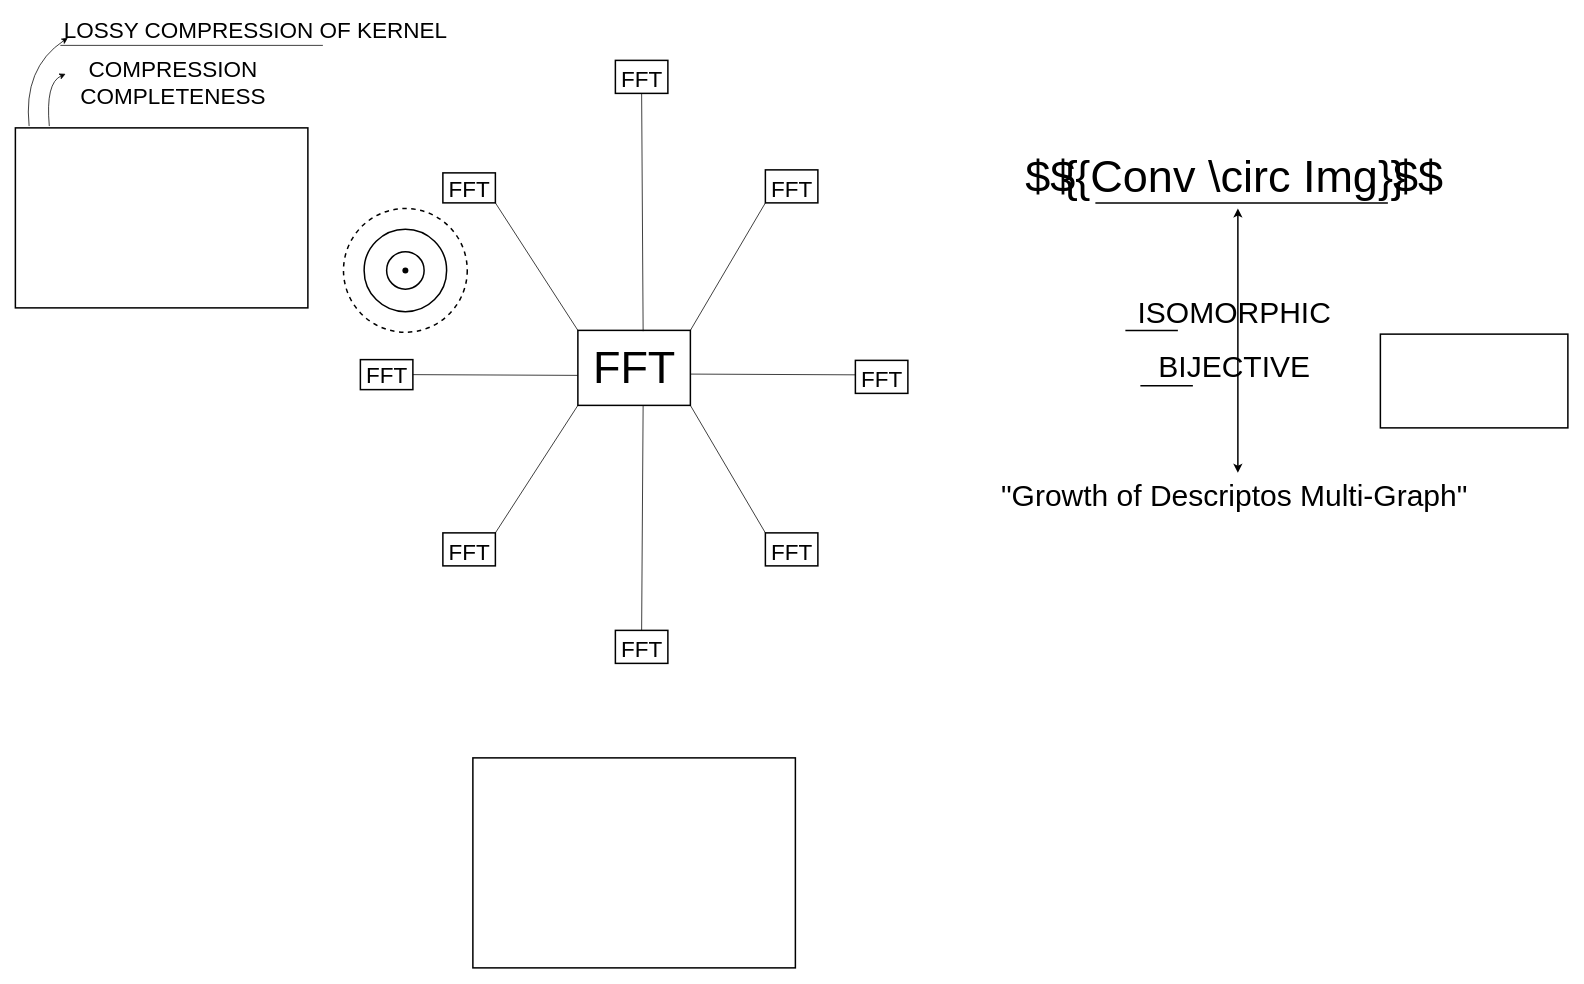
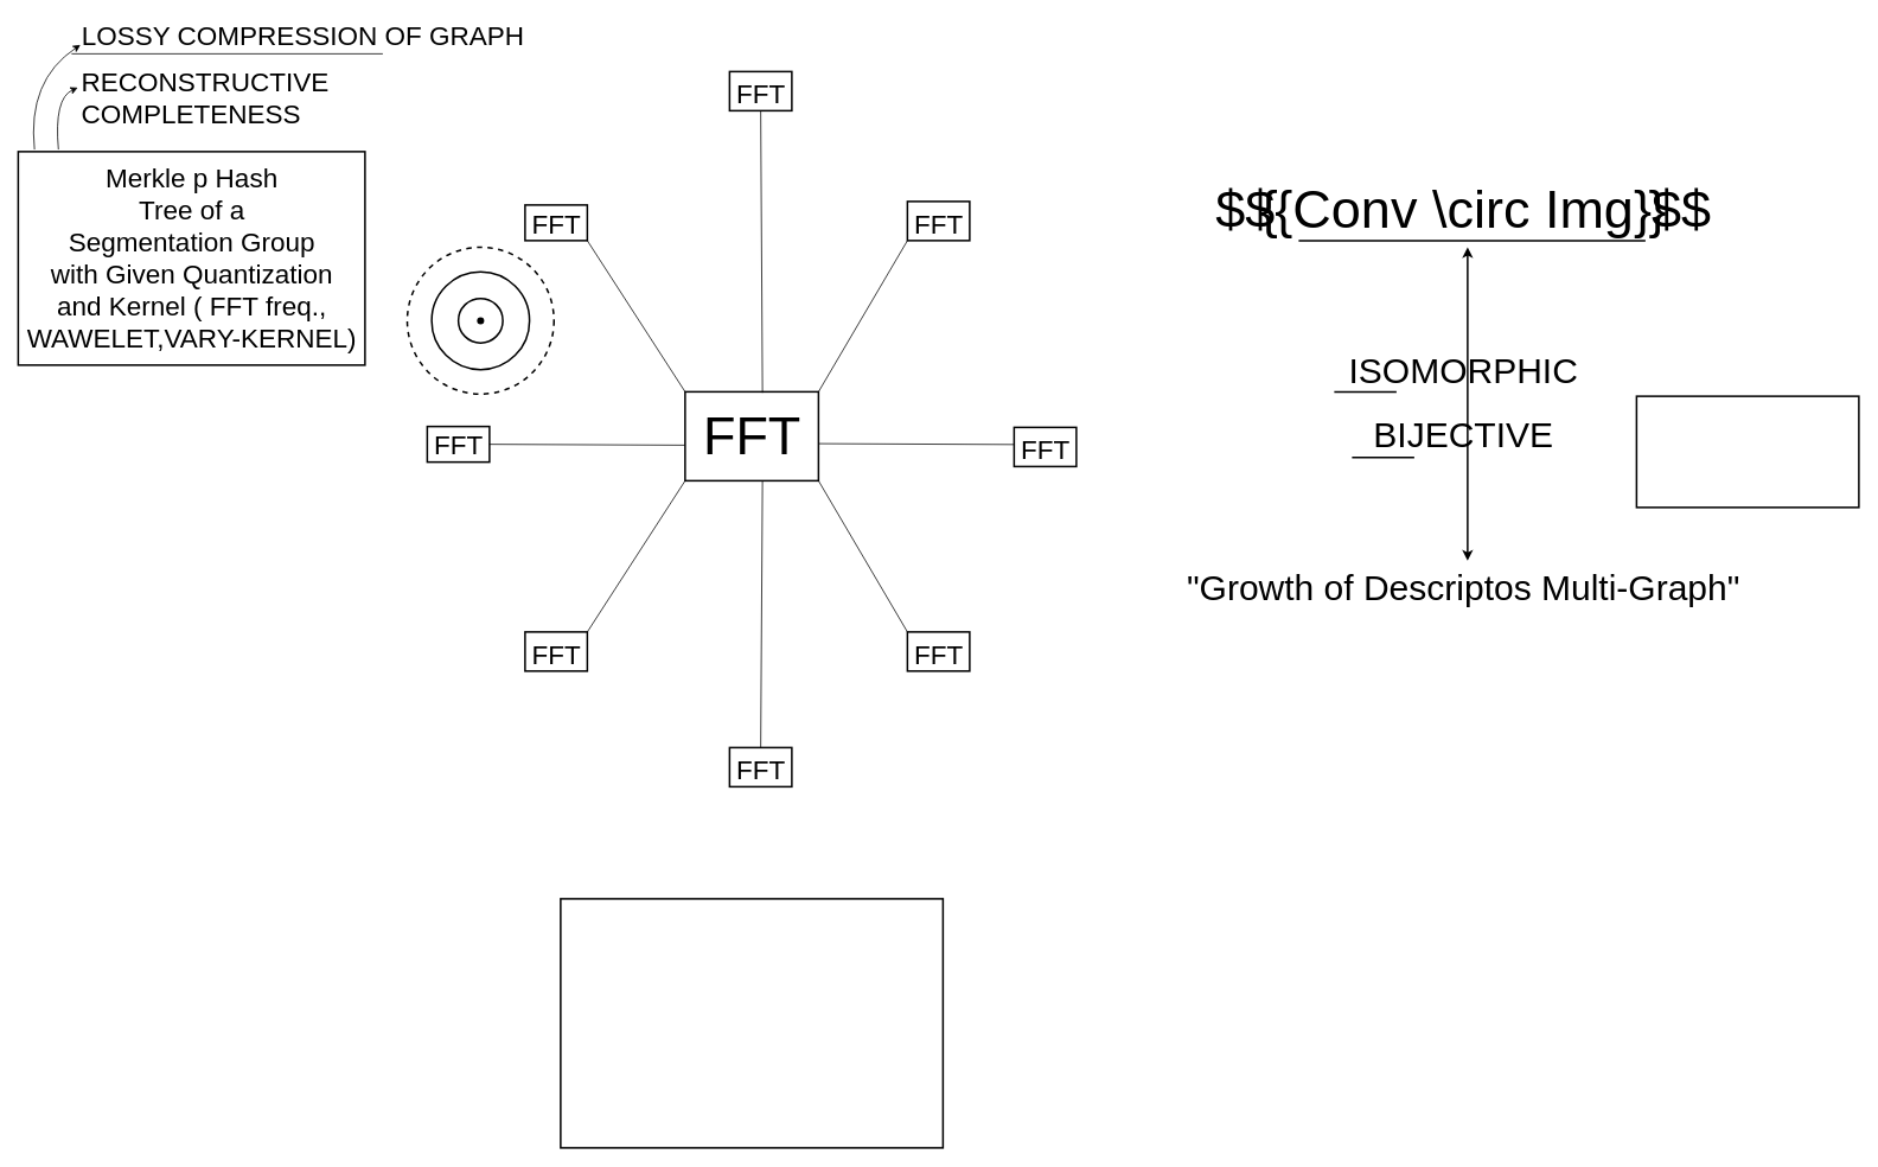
- <mxCell id="32" value="LOSSY COMPRESSION OF KERNEL" style="text;html=1;align=center;verticalAlign=middle;resizable=0;points=[];autosize=1;strokeColor=none;fillColor=none;fontSize=30;" vertex="1" parent="1"><mxGeometry x="85" y="20" width="510" height="40" as="geometry" /></mxCell>
+ <mxCell id="32" value="LOSSY COMPRESSION OF GRAPH" style="text;html=1;align=center;verticalAlign=middle;resizable=0;points=[];autosize=1;strokeColor=none;fillColor=none;fontSize=30;" vertex="1" parent="1"><mxGeometry x="85" y="20" width="510" height="40" as="geometry" /></mxCell>
- <mxCell id="33" value="COMPRESSION&lt;br&gt;&lt;div style=&quot;text-align: left&quot;&gt;&lt;span&gt;COMPLETENESS&lt;/span&gt;&lt;/div&gt;" style="text;html=1;align=center;verticalAlign=middle;resizable=0;points=[];autosize=1;strokeColor=none;fillColor=none;fontSize=30;" vertex="1" parent="1"><mxGeometry x="85" y="70" width="290" height="80" as="geometry" /></mxCell>
+ <mxCell id="33" value="RECONSTRUCTIVE&lt;br&gt;&lt;div style=&quot;text-align: left&quot;&gt;&lt;span&gt;COMPLETENESS&lt;/span&gt;&lt;/div&gt;" style="text;html=1;align=center;verticalAlign=middle;resizable=0;points=[];autosize=1;strokeColor=none;fillColor=none;fontSize=30;" vertex="1" parent="1"><mxGeometry x="85" y="70" width="290" height="80" as="geometry" /></mxCell>
+ <mxCell id="35" value="Merkle p Hash&lt;br&gt;Tree of a&lt;br&gt;Segmentation Group&lt;br&gt;with Given Quantization&lt;br&gt;and Kernel ( FFT freq.,&lt;br&gt;WAWELET,VARY-KERNEL)" style="text;html=1;align=center;verticalAlign=middle;resizable=0;points=[];autosize=1;strokeColor=none;fillColor=none;fontSize=30;" vertex="1" parent="1"><mxGeometry x="20" y="180" width="390" height="220" as="geometry" /></mxCell>
